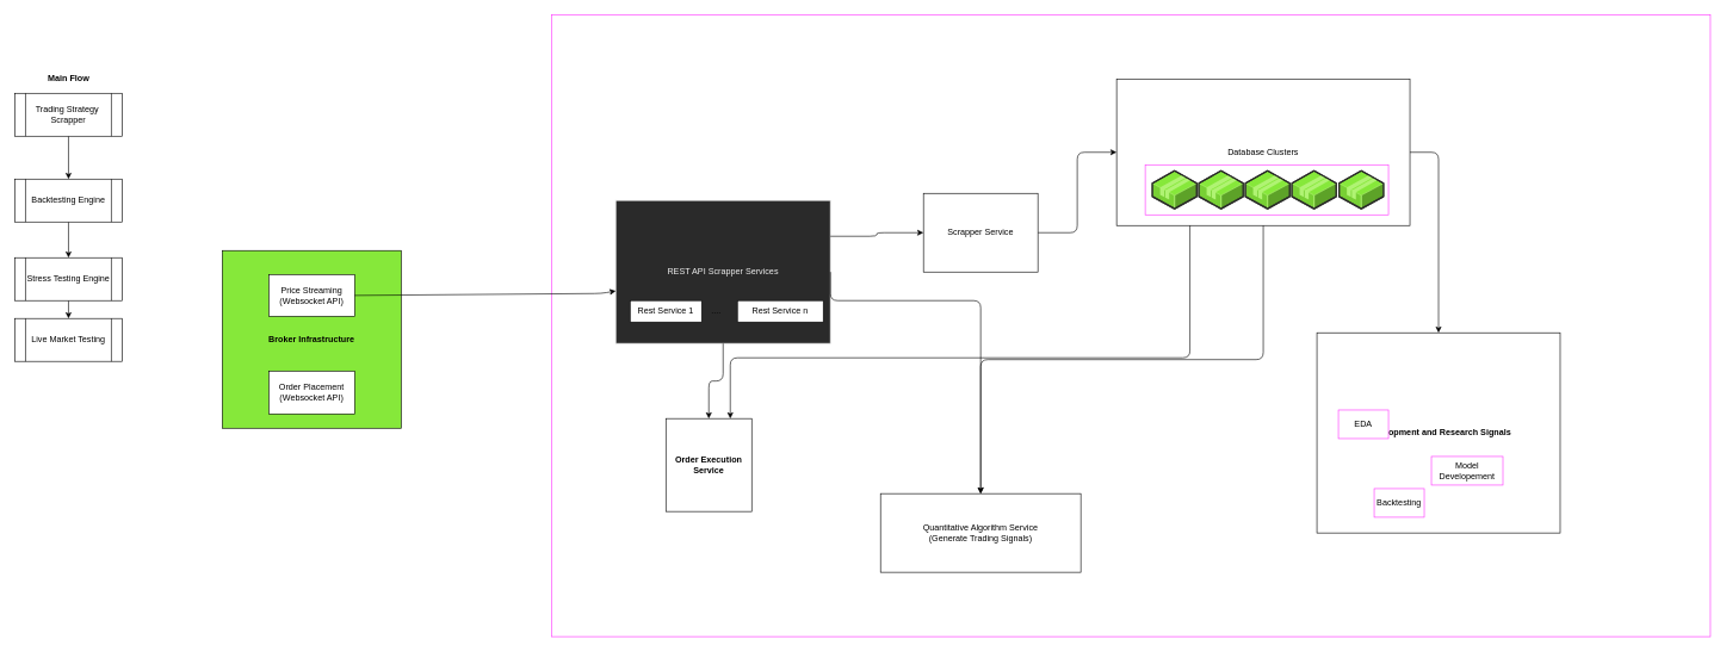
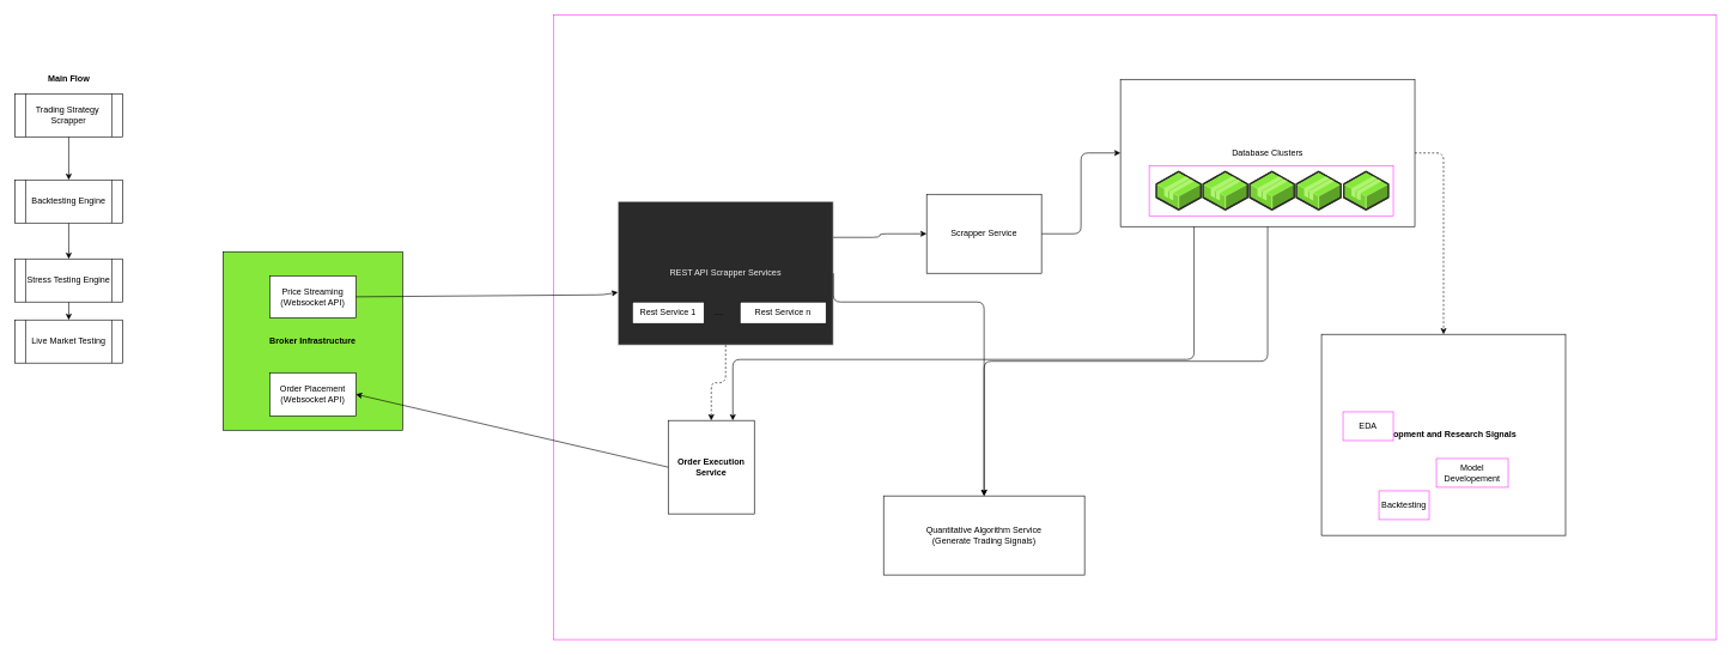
- <mxCell id="27" style="edgeStyle=orthogonalEdgeStyle;html=1;exitX=1;exitY=0.5;exitDx=0;exitDy=0;" edge="1" parent="2" source="9" target="4"><mxGeometry relative="1" as="geometry" /></mxCell>
+ <mxCell id="27" style="edgeStyle=orthogonalEdgeStyle;html=1;exitX=1;exitY=0.5;exitDx=0;exitDy=0;dashed=1;" edge="1" parent="2" source="9" target="4"><mxGeometry relative="1" as="geometry" /></mxCell>
- <mxCell id="24" style="edgeStyle=orthogonalEdgeStyle;html=1;exitX=0.5;exitY=1;exitDx=0;exitDy=0;entryX=0.5;entryY=0;entryDx=0;entryDy=0;" edge="1" parent="2" source="20" target="18"><mxGeometry relative="1" as="geometry" /></mxCell>
+ <mxCell id="24" style="edgeStyle=orthogonalEdgeStyle;html=1;exitX=0.5;exitY=1;exitDx=0;exitDy=0;entryX=0.5;entryY=0;entryDx=0;entryDy=0;dashed=1;" edge="1" parent="2" source="20" target="18"><mxGeometry relative="1" as="geometry" /></mxCell>
+ <mxCell id="42" style="edgeStyle=none;html=1;exitX=0;exitY=0.5;exitDx=0;exitDy=0;entryX=1;entryY=0.5;entryDx=0;entryDy=0;" edge="1" parent="1" source="18" target="40"><mxGeometry relative="1" as="geometry" /></mxCell>
